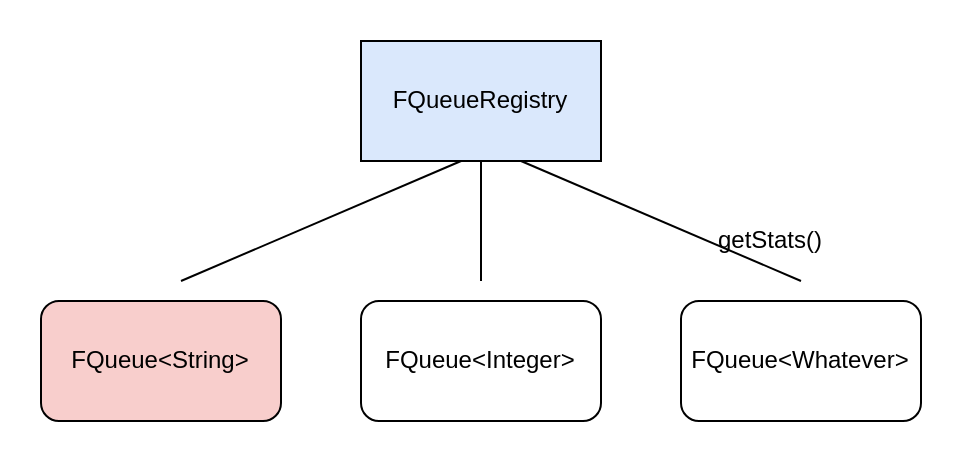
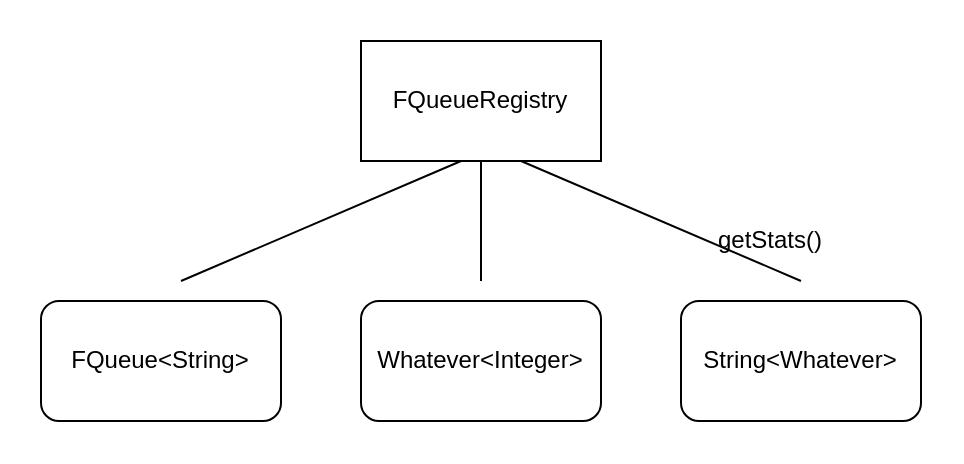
- <mxCell id="2" value="FQueueRegistry" style="rounded=0;whiteSpace=wrap;html=1;fillColor=#dae8fc;" vertex="1" parent="1"><mxGeometry x="180" y="20" width="120" height="60" as="geometry" /></mxCell>
+ <mxCell id="2" value="FQueueRegistry" style="rounded=0;whiteSpace=wrap;html=1;" vertex="1" parent="1"><mxGeometry x="180" y="20" width="120" height="60" as="geometry" /></mxCell>
- <mxCell id="3" value="FQueue&amp;lt;String&amp;gt;" style="rounded=1;whiteSpace=wrap;html=1;fillColor=#f8cecc;" vertex="1" parent="1"><mxGeometry x="20" y="150" width="120" height="60" as="geometry" /></mxCell>
+ <mxCell id="3" value="FQueue&amp;lt;String&amp;gt;" style="rounded=1;whiteSpace=wrap;html=1;" vertex="1" parent="1"><mxGeometry x="20" y="150" width="120" height="60" as="geometry" /></mxCell>
- <mxCell id="4" value="FQueue&amp;lt;Integer&amp;gt;" style="rounded=1;whiteSpace=wrap;html=1;" vertex="1" parent="1"><mxGeometry x="180" y="150" width="120" height="60" as="geometry" /></mxCell>
+ <mxCell id="4" value="Whatever&amp;lt;Integer&amp;gt;" style="rounded=1;whiteSpace=wrap;html=1;" vertex="1" parent="1"><mxGeometry x="180" y="150" width="120" height="60" as="geometry" /></mxCell>
- <mxCell id="5" value="FQueue&amp;lt;Whatever&amp;gt;" style="rounded=1;whiteSpace=wrap;html=1;" vertex="1" parent="1"><mxGeometry x="340" y="150" width="120" height="60" as="geometry" /></mxCell>
+ <mxCell id="5" value="String&amp;lt;Whatever&amp;gt;" style="rounded=1;whiteSpace=wrap;html=1;" vertex="1" parent="1"><mxGeometry x="340" y="150" width="120" height="60" as="geometry" /></mxCell>
